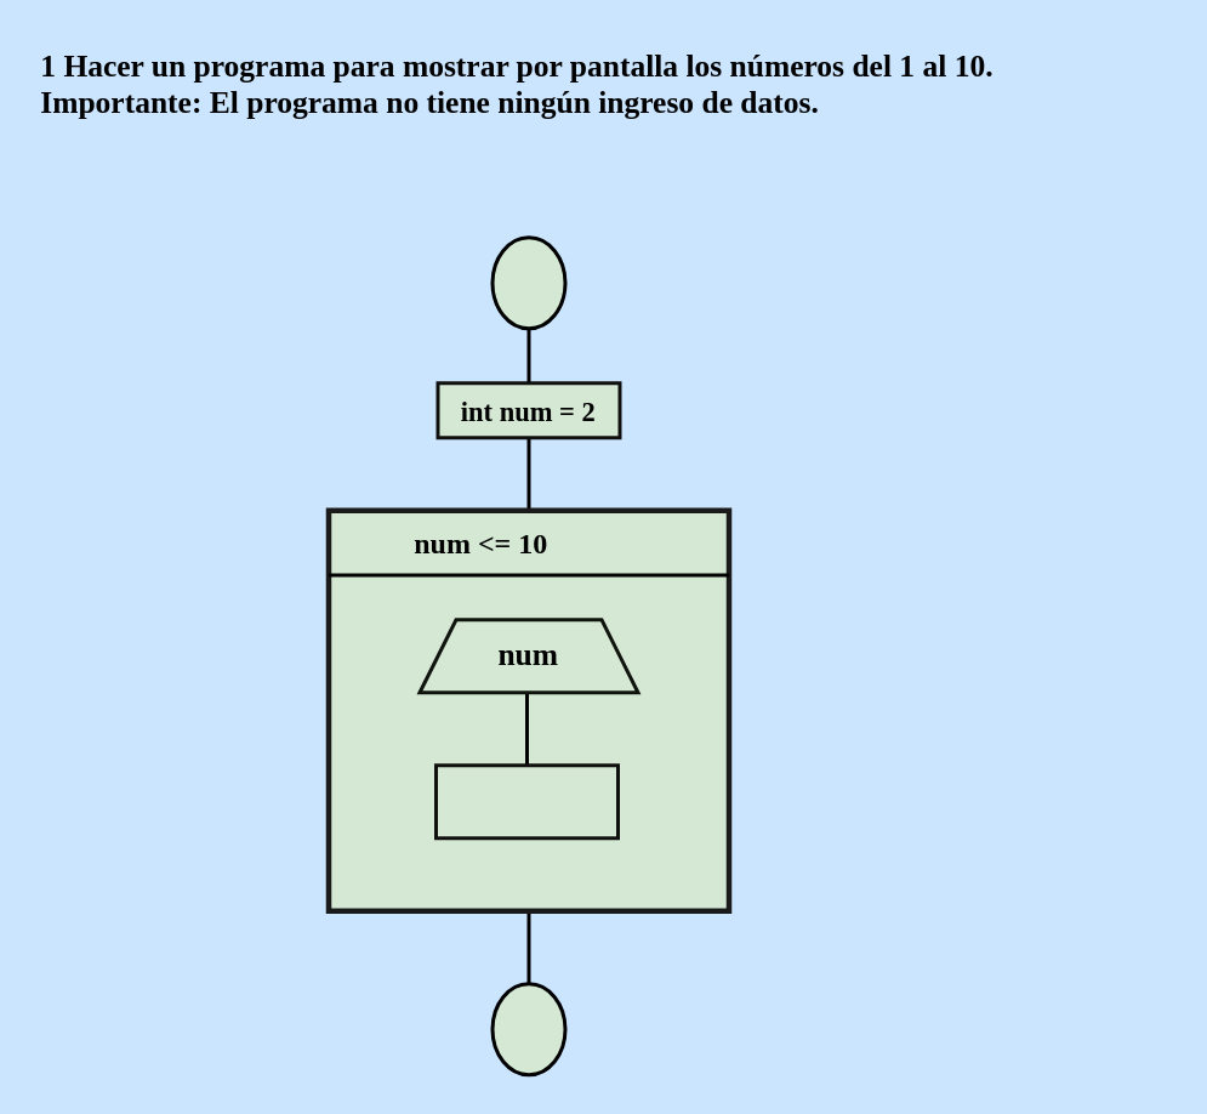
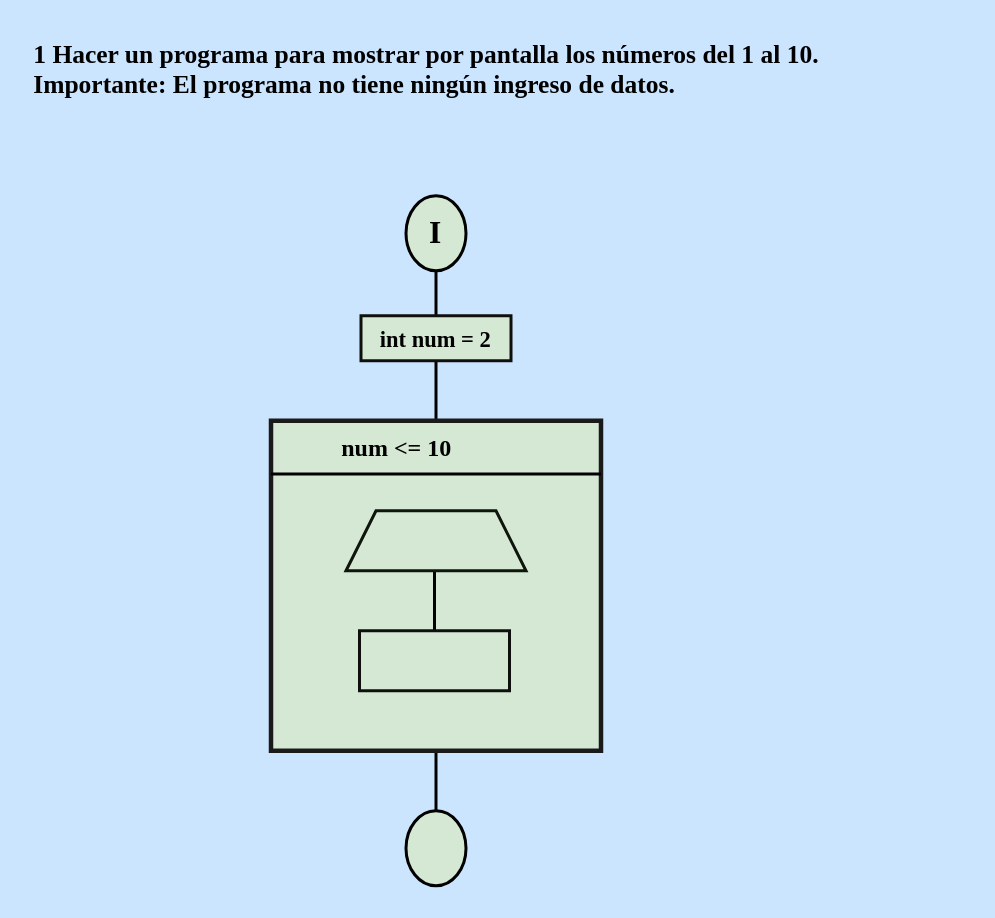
+ <mxCell id="8" value="&lt;b&gt;&lt;font color=&quot;#000000&quot; style=&quot;font-size: 21px;&quot; face=&quot;Comic Sans MS&quot;&gt;I&lt;/font&gt;&lt;/b&gt;" style="text;strokeColor=none;align=center;fillColor=none;html=1;verticalAlign=middle;whiteSpace=wrap;rounded=0;fontFamily=Architects Daughter;fontSource=https%3A%2F%2Ffonts.googleapis.com%2Fcss%3Ffamily%3DArchitects%2BDaughter;container=0;" parent="1" vertex="1"><mxGeometry x="270" y="140" width="40" height="30" as="geometry" /></mxCell>
- <mxCell id="17" value="&lt;b&gt;&lt;font color=&quot;#000000&quot; style=&quot;font-size: 17px;&quot; face=&quot;Comic Sans MS&quot;&gt;num&lt;/font&gt;&lt;/b&gt;" style="text;strokeColor=none;align=center;fillColor=none;html=1;verticalAlign=middle;whiteSpace=wrap;rounded=0;fontFamily=Architects Daughter;fontSource=https%3A%2F%2Ffonts.googleapis.com%2Fcss%3Ffamily%3DArchitects%2BDaughter;container=0;" parent="1" vertex="1"><mxGeometry x="260" y="345" width="60" height="30" as="geometry" /></mxCell>
